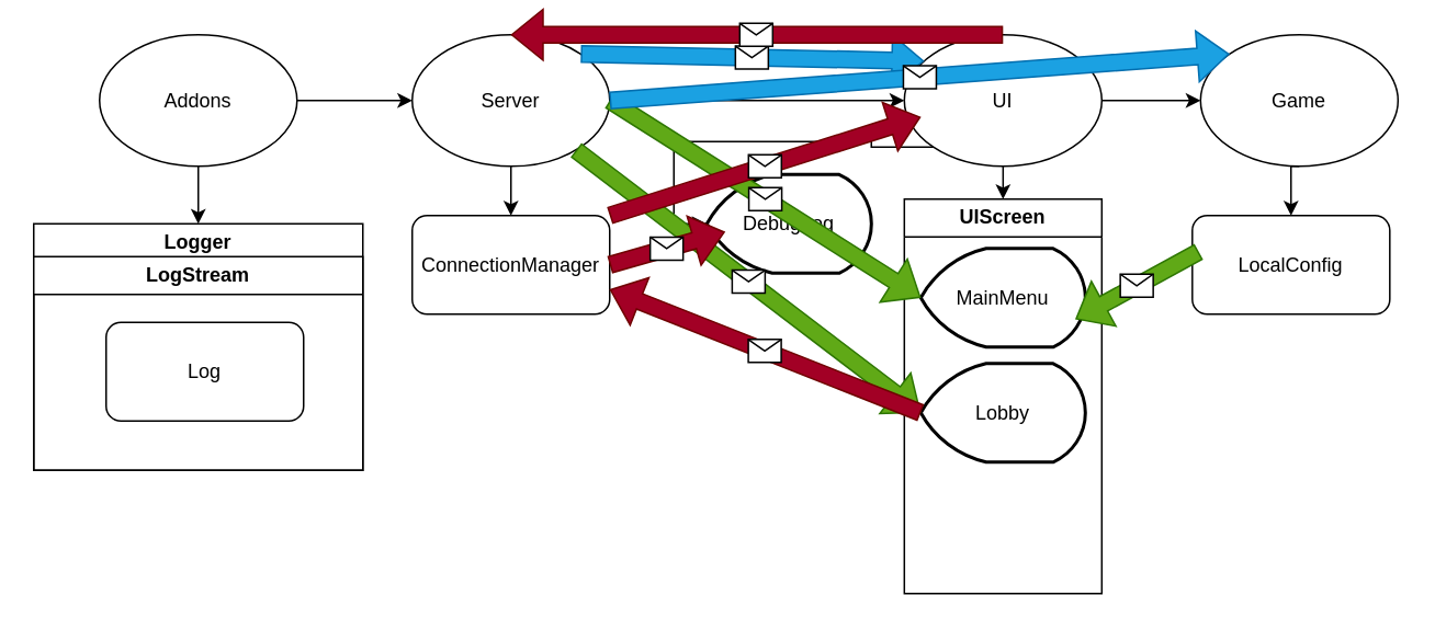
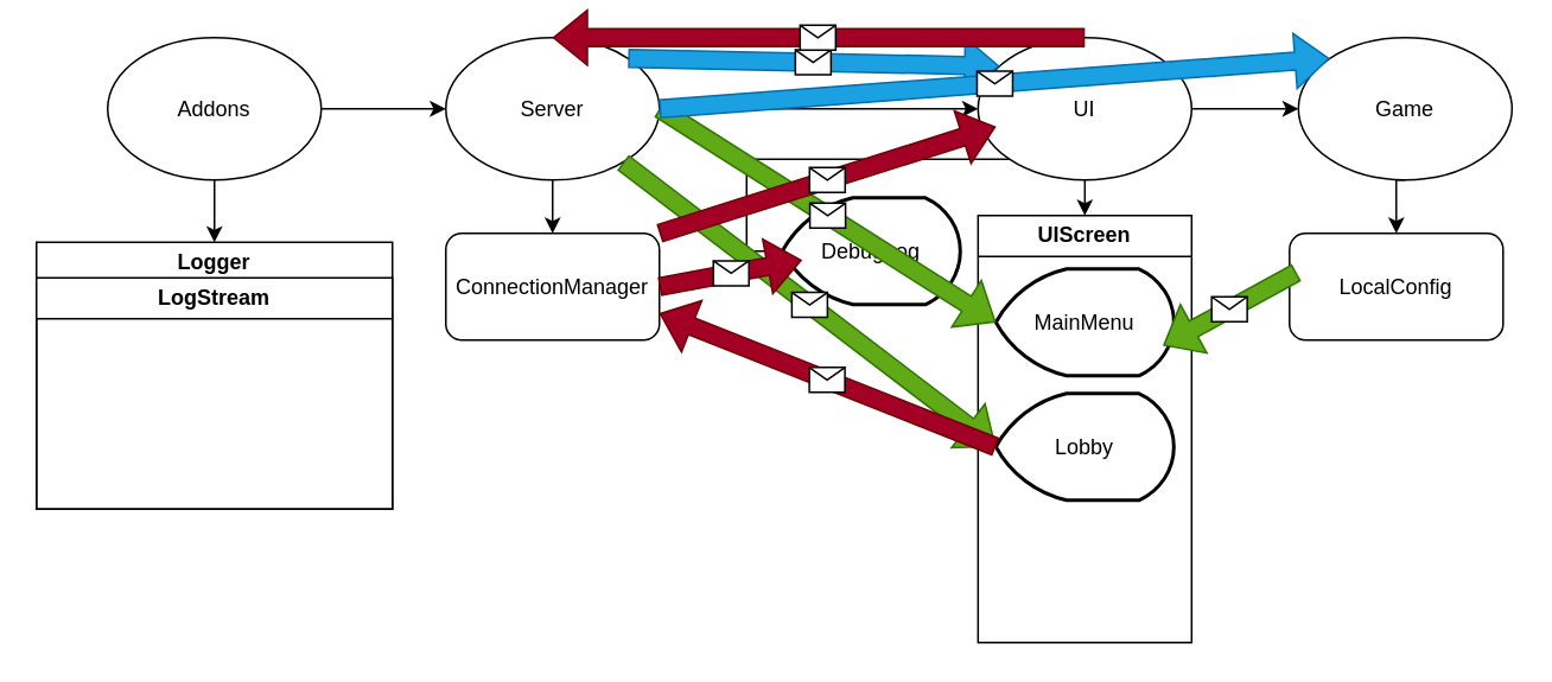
- <mxCell id="22" value="DebugLog" style="strokeWidth=2;html=1;shape=mxgraph.flowchart.display;whiteSpace=wrap;" vertex="1" parent="1"><mxGeometry x="429.04" y="105.51" width="100" height="60" as="geometry" /></mxCell>
+ <mxCell id="22" value="DebugLog" style="strokeWidth=2;html=1;shape=mxgraph.flowchart.display;whiteSpace=wrap;" vertex="1" parent="1"><mxGeometry x="439.04" y="110.51" width="100" height="60" as="geometry" /></mxCell>
- <mxCell id="19" value="Log" style="rounded=1;whiteSpace=wrap;html=1;" vertex="1" parent="18"><mxGeometry x="44" y="40" width="120" height="60" as="geometry" /></mxCell>
